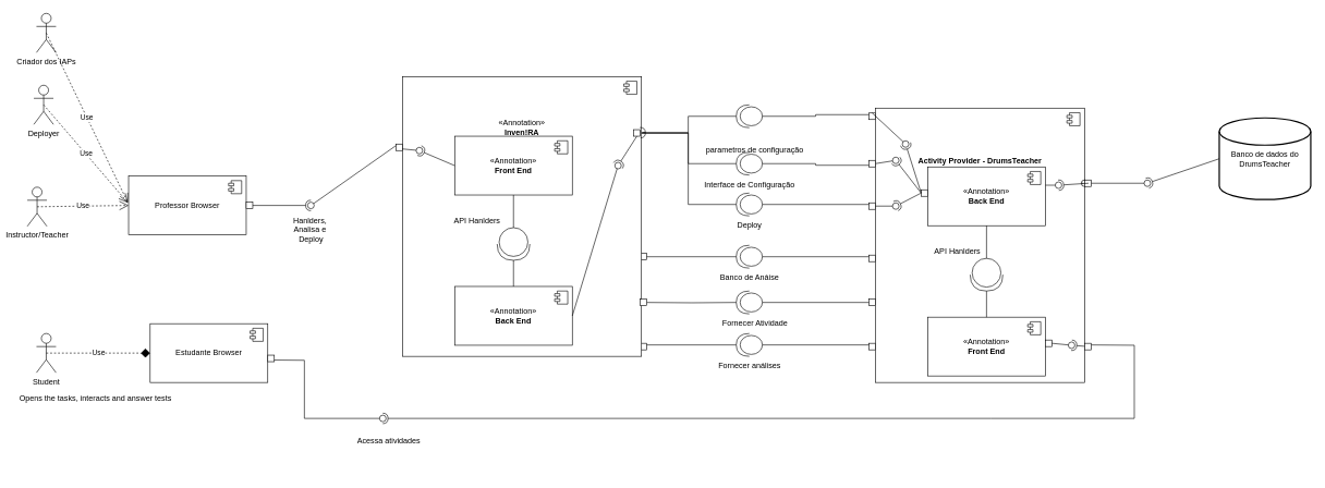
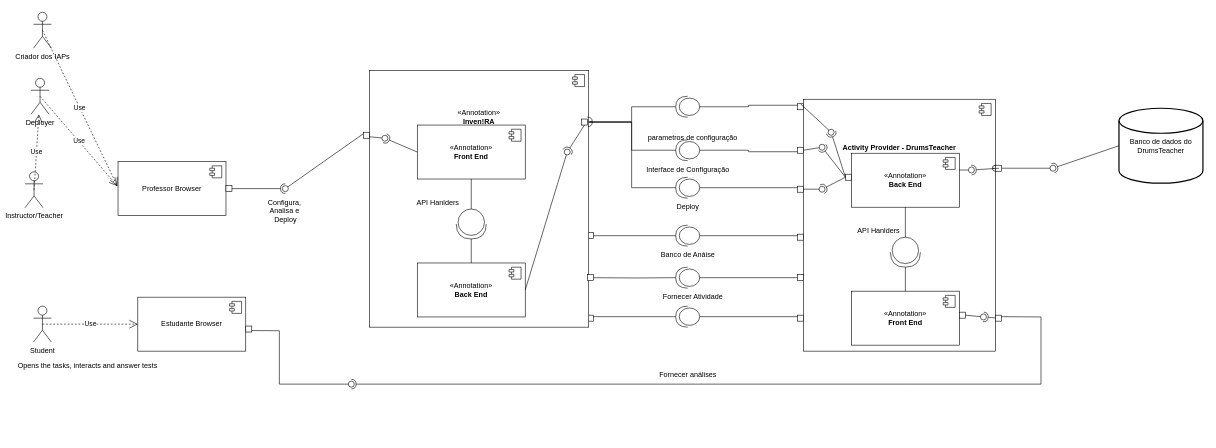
- <mxCell id="74" value="Use" style="endArrow=open;endSize=12;dashed=1;html=1;rounded=0;exitX=0.5;exitY=0.5;exitDx=0;exitDy=0;exitPerimeter=0;entryX=0;entryY=0.5;entryDx=0;entryDy=0;" parent="1" source="2" target="72" edge="1"><mxGeometry width="160" relative="1" as="geometry"><mxPoint x="586" y="491" as="sourcePoint" /><mxPoint x="746" y="491" as="targetPoint" /></mxGeometry></mxCell>
+ <mxCell id="74" value="Use" style="endArrow=open;endSize=12;dashed=1;html=1;rounded=0;exitX=0.5;exitY=0.5;exitDx=0;exitDy=0;exitPerimeter=0;" parent="1" source="2" target="113" edge="1"><mxGeometry width="160" relative="1" as="geometry"><mxPoint x="586" y="491" as="sourcePoint" /><mxPoint x="746" y="491" as="targetPoint" /></mxGeometry></mxCell>
- <mxCell id="77" value="Hanlders,&amp;nbsp;&lt;div&gt;Analisa e&amp;nbsp;&lt;/div&gt;&lt;div&gt;Deploy&lt;/div&gt;" style="text;html=1;align=center;verticalAlign=middle;resizable=0;points=[];autosize=1;strokeColor=none;fillColor=none;" parent="1" vertex="1"><mxGeometry x="435" y="321" width="80" height="60" as="geometry" /></mxCell>
+ <mxCell id="77" value="Configura,&amp;nbsp;&lt;div&gt;Analisa e&amp;nbsp;&lt;/div&gt;&lt;div&gt;Deploy&lt;/div&gt;" style="text;html=1;align=center;verticalAlign=middle;resizable=0;points=[];autosize=1;strokeColor=none;fillColor=none;" parent="1" vertex="1"><mxGeometry x="435" y="321" width="80" height="60" as="geometry" /></mxCell>
- <mxCell id="95" value="Use" style="endArrow=diamond;endSize=12;dashed=1;html=1;rounded=0;exitX=0.5;exitY=0.5;exitDx=0;exitDy=0;exitPerimeter=0;entryX=0;entryY=0.5;entryDx=0;entryDy=0;" parent="1" source="3" target="92" edge="1"><mxGeometry width="160" relative="1" as="geometry"><mxPoint x="665" y="460" as="sourcePoint" /><mxPoint x="825" y="460" as="targetPoint" /></mxGeometry></mxCell>
+ <mxCell id="95" value="Use" style="endArrow=open;endSize=12;dashed=1;html=1;rounded=0;exitX=0.5;exitY=0.5;exitDx=0;exitDy=0;exitPerimeter=0;entryX=0;entryY=0.5;entryDx=0;entryDy=0;" parent="1" source="3" target="92" edge="1"><mxGeometry width="160" relative="1" as="geometry"><mxPoint x="665" y="460" as="sourcePoint" /><mxPoint x="825" y="460" as="targetPoint" /></mxGeometry></mxCell>
- <mxCell id="15" value="Fornecer análises" style="text;html=1;align=center;verticalAlign=middle;resizable=0;points=[];autosize=1;strokeColor=none;fillColor=none;" parent="1" vertex="1"><mxGeometry x="1085.85" y="545" width="120" height="30" as="geometry" /></mxCell>
+ <mxCell id="15" value="Fornecer análises" style="text;html=1;align=center;verticalAlign=middle;resizable=0;points=[];autosize=1;strokeColor=none;fillColor=none;" parent="1" vertex="1"><mxGeometry x="1085.85" y="610" width="120" height="30" as="geometry" /></mxCell>
- <mxCell id="100" value="Acessa atividades" style="text;html=1;align=center;verticalAlign=middle;resizable=0;points=[];autosize=1;strokeColor=none;fillColor=none;" parent="1" vertex="1"><mxGeometry x="534" y="660" width="120" height="30" as="geometry" /></mxCell>
